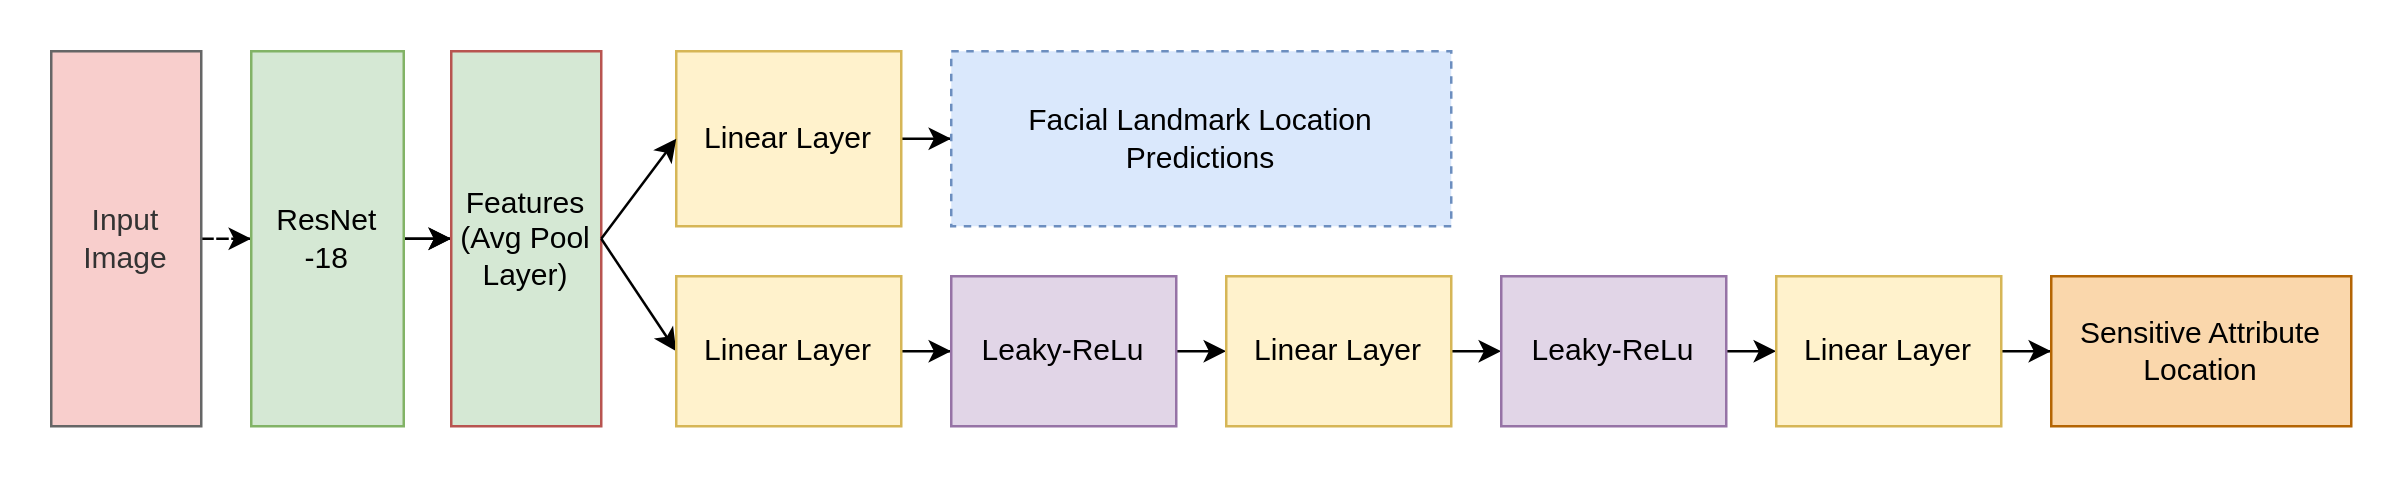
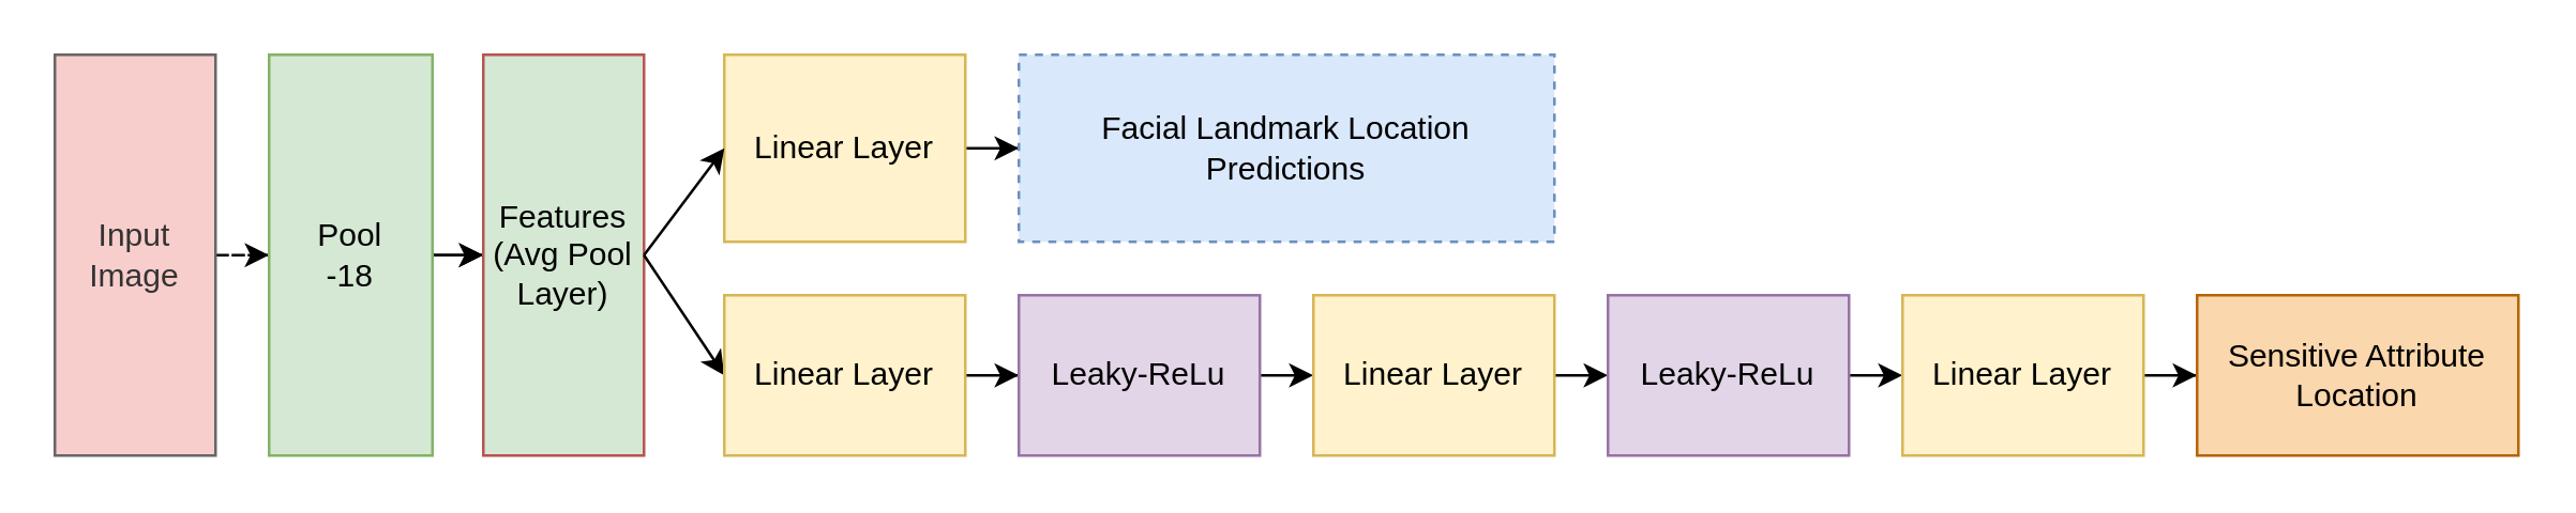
- <mxCell id="6" value="ResNet&lt;br&gt;-18" style="rounded=0;whiteSpace=wrap;html=1;fillColor=#d5e8d4;strokeColor=#82b366;" vertex="1" parent="1"><mxGeometry x="100" y="20" width="61" height="150" as="geometry" /></mxCell>
+ <mxCell id="6" value="Pool&lt;br&gt;-18" style="rounded=0;whiteSpace=wrap;html=1;fillColor=#d5e8d4;strokeColor=#82b366;" vertex="1" parent="1"><mxGeometry x="100" y="20" width="61" height="150" as="geometry" /></mxCell>
